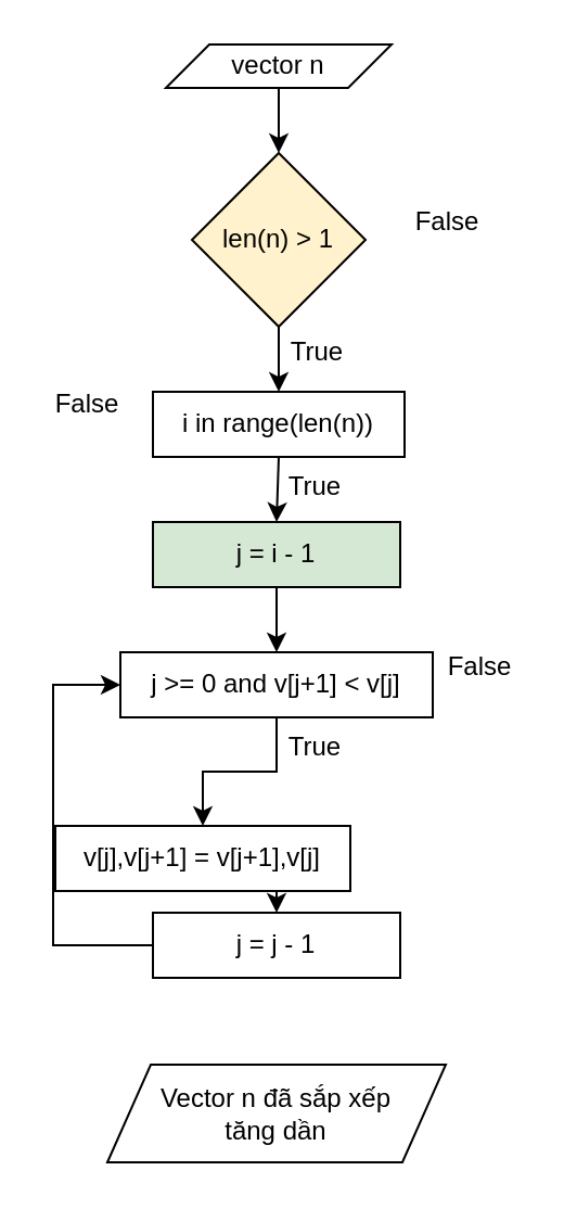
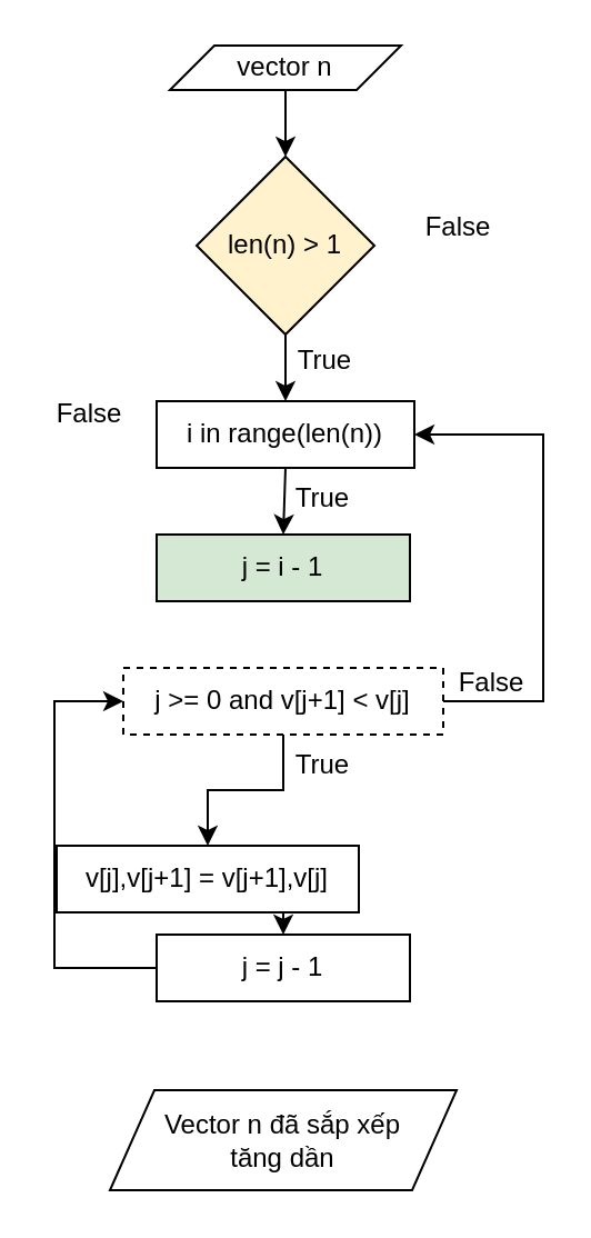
+ <mxCell id="7" style="edgeStyle=orthogonalEdgeStyle;rounded=0;orthogonalLoop=1;jettySize=auto;html=1;exitX=1;exitY=0.5;exitDx=0;exitDy=0;entryX=1;entryY=0.5;entryDx=0;entryDy=0;" edge="1" parent="1" source="9" target="5"><mxGeometry relative="1" as="geometry"><Array as="points"><mxPoint x="244" y="315" /><mxPoint x="244" y="195" /></Array></mxGeometry></mxCell>
- <mxCell id="14" value="" style="endArrow=classic;html=1;exitX=0.5;exitY=1;exitDx=0;exitDy=0;entryX=0.5;entryY=0;entryDx=0;entryDy=0;" edge="1" parent="1" source="6" target="9"><mxGeometry width="50" height="50" relative="1" as="geometry"><mxPoint x="104" y="370" as="sourcePoint" /><mxPoint x="154" y="320" as="targetPoint" /></mxGeometry></mxCell>
- <mxCell id="9" value="j &amp;gt;= 0 and v[j+1] &amp;lt; v[j]" style="rounded=0;whiteSpace=wrap;html=1;" vertex="1" parent="1"><mxGeometry x="55" y="300" width="144" height="30" as="geometry" /></mxCell>
+ <mxCell id="9" value="j &amp;gt;= 0 and v[j+1] &amp;lt; v[j]" style="rounded=0;whiteSpace=wrap;html=1;dashed=1;" vertex="1" parent="1"><mxGeometry x="55" y="300" width="144" height="30" as="geometry" /></mxCell>
